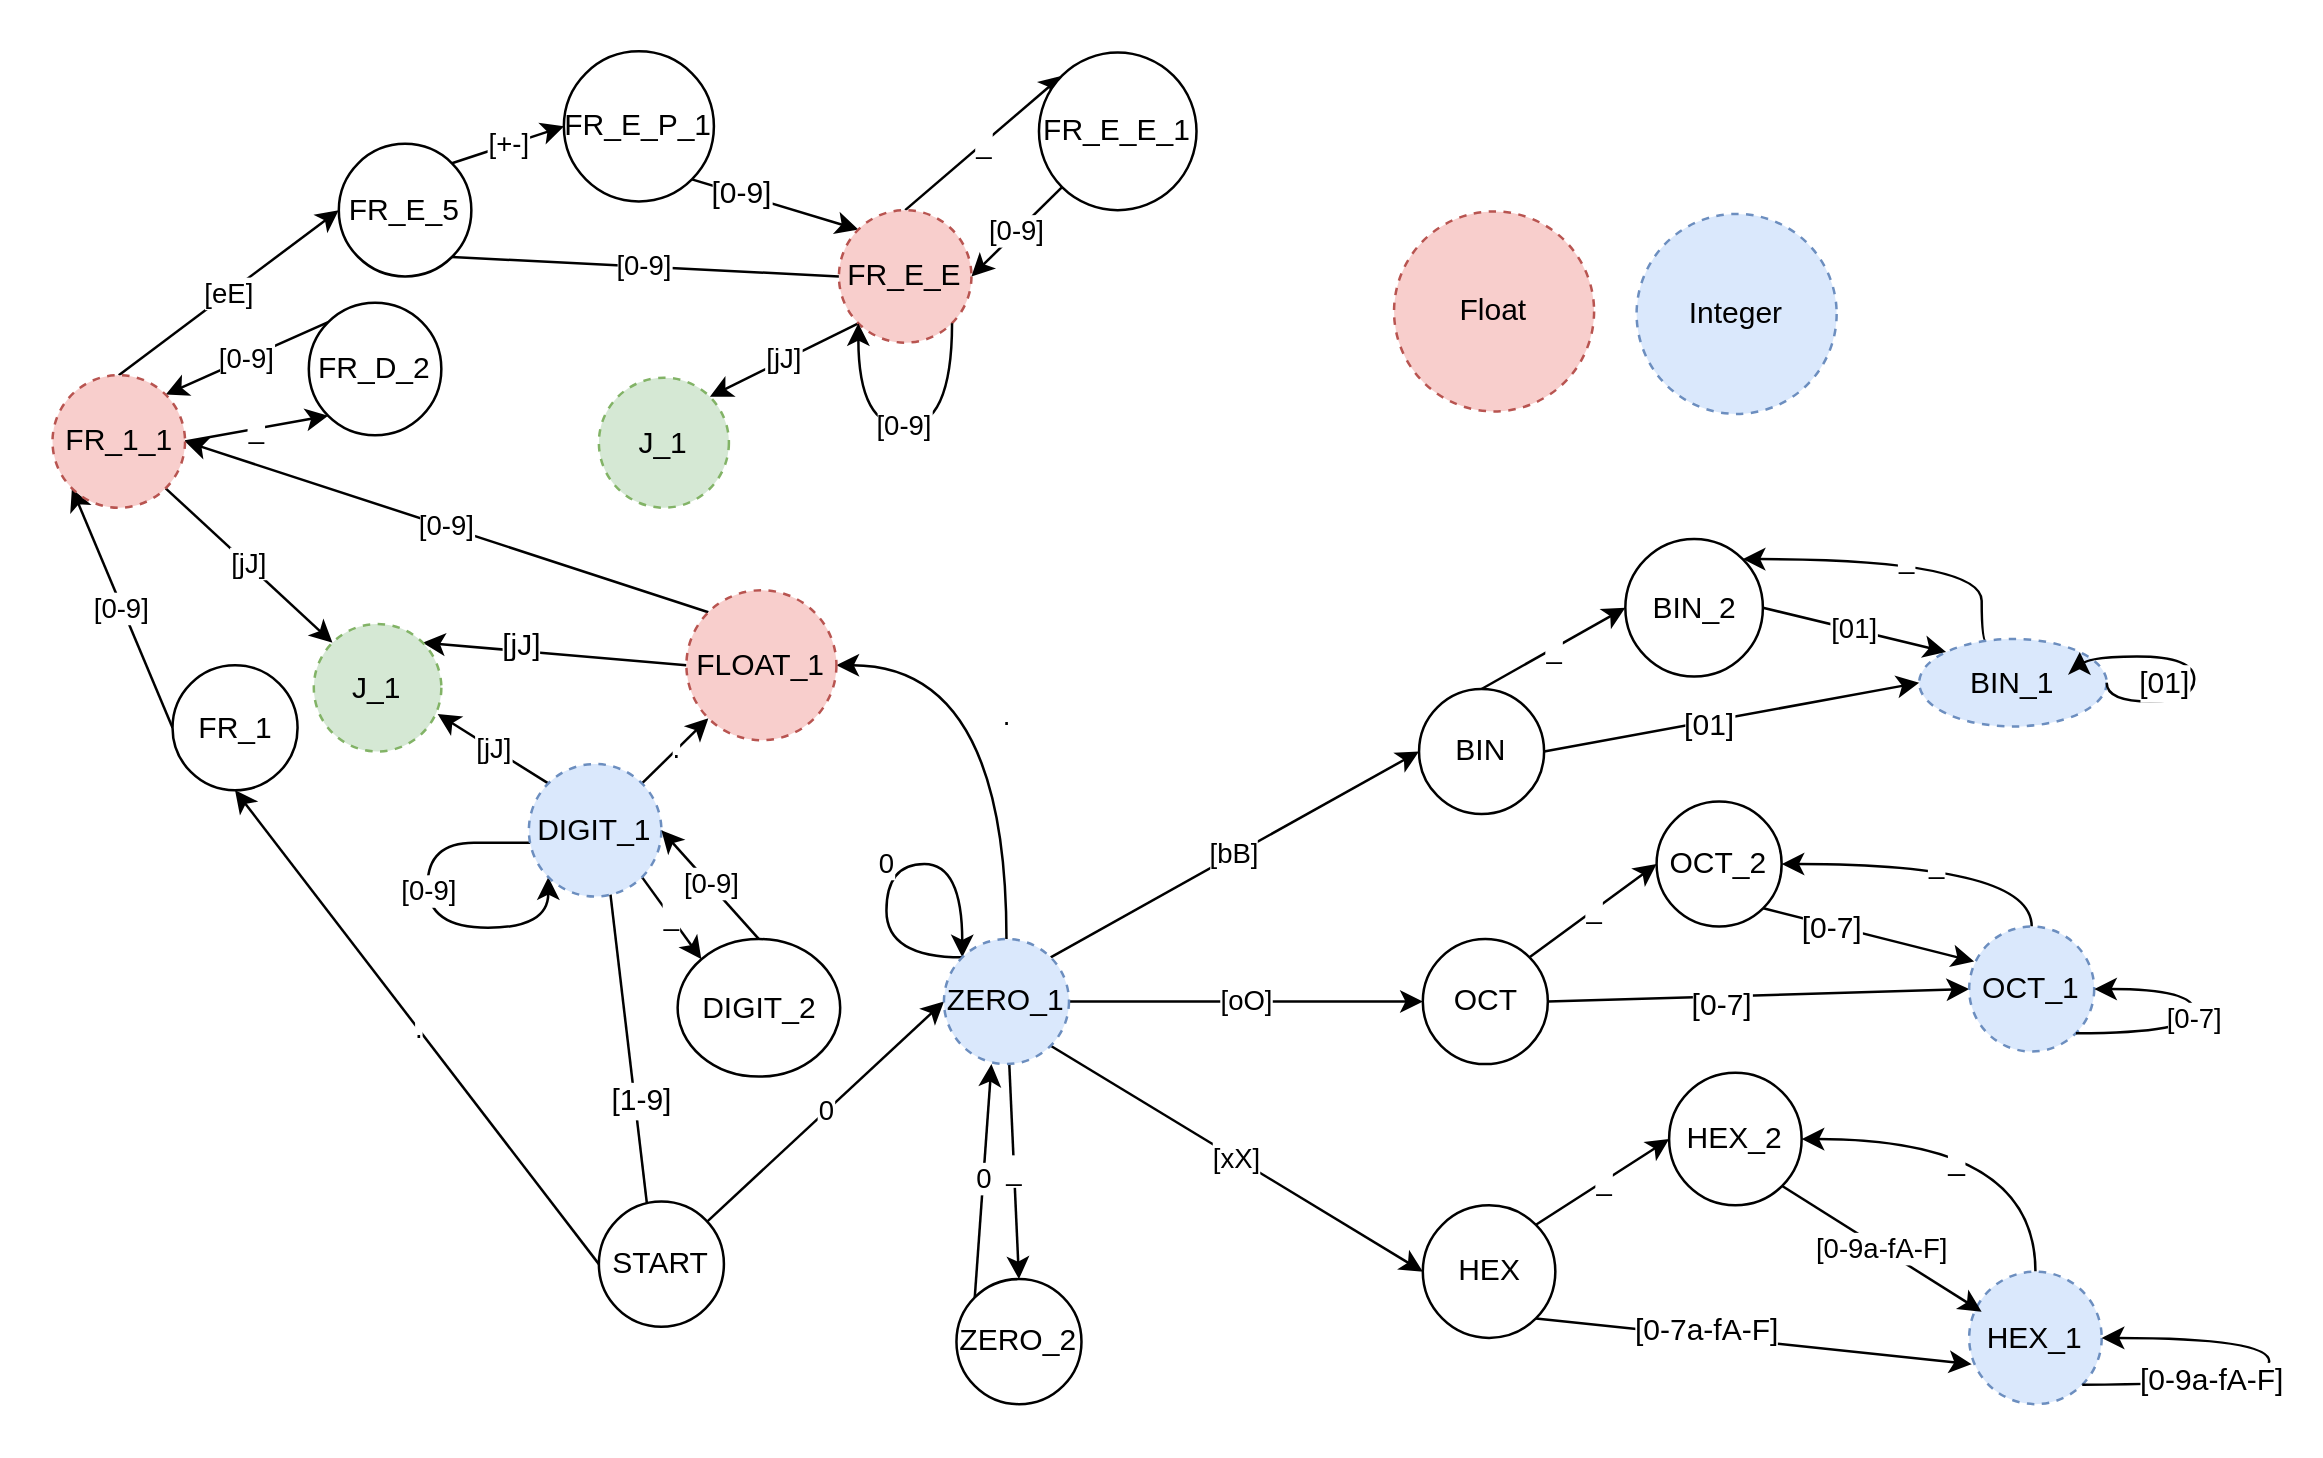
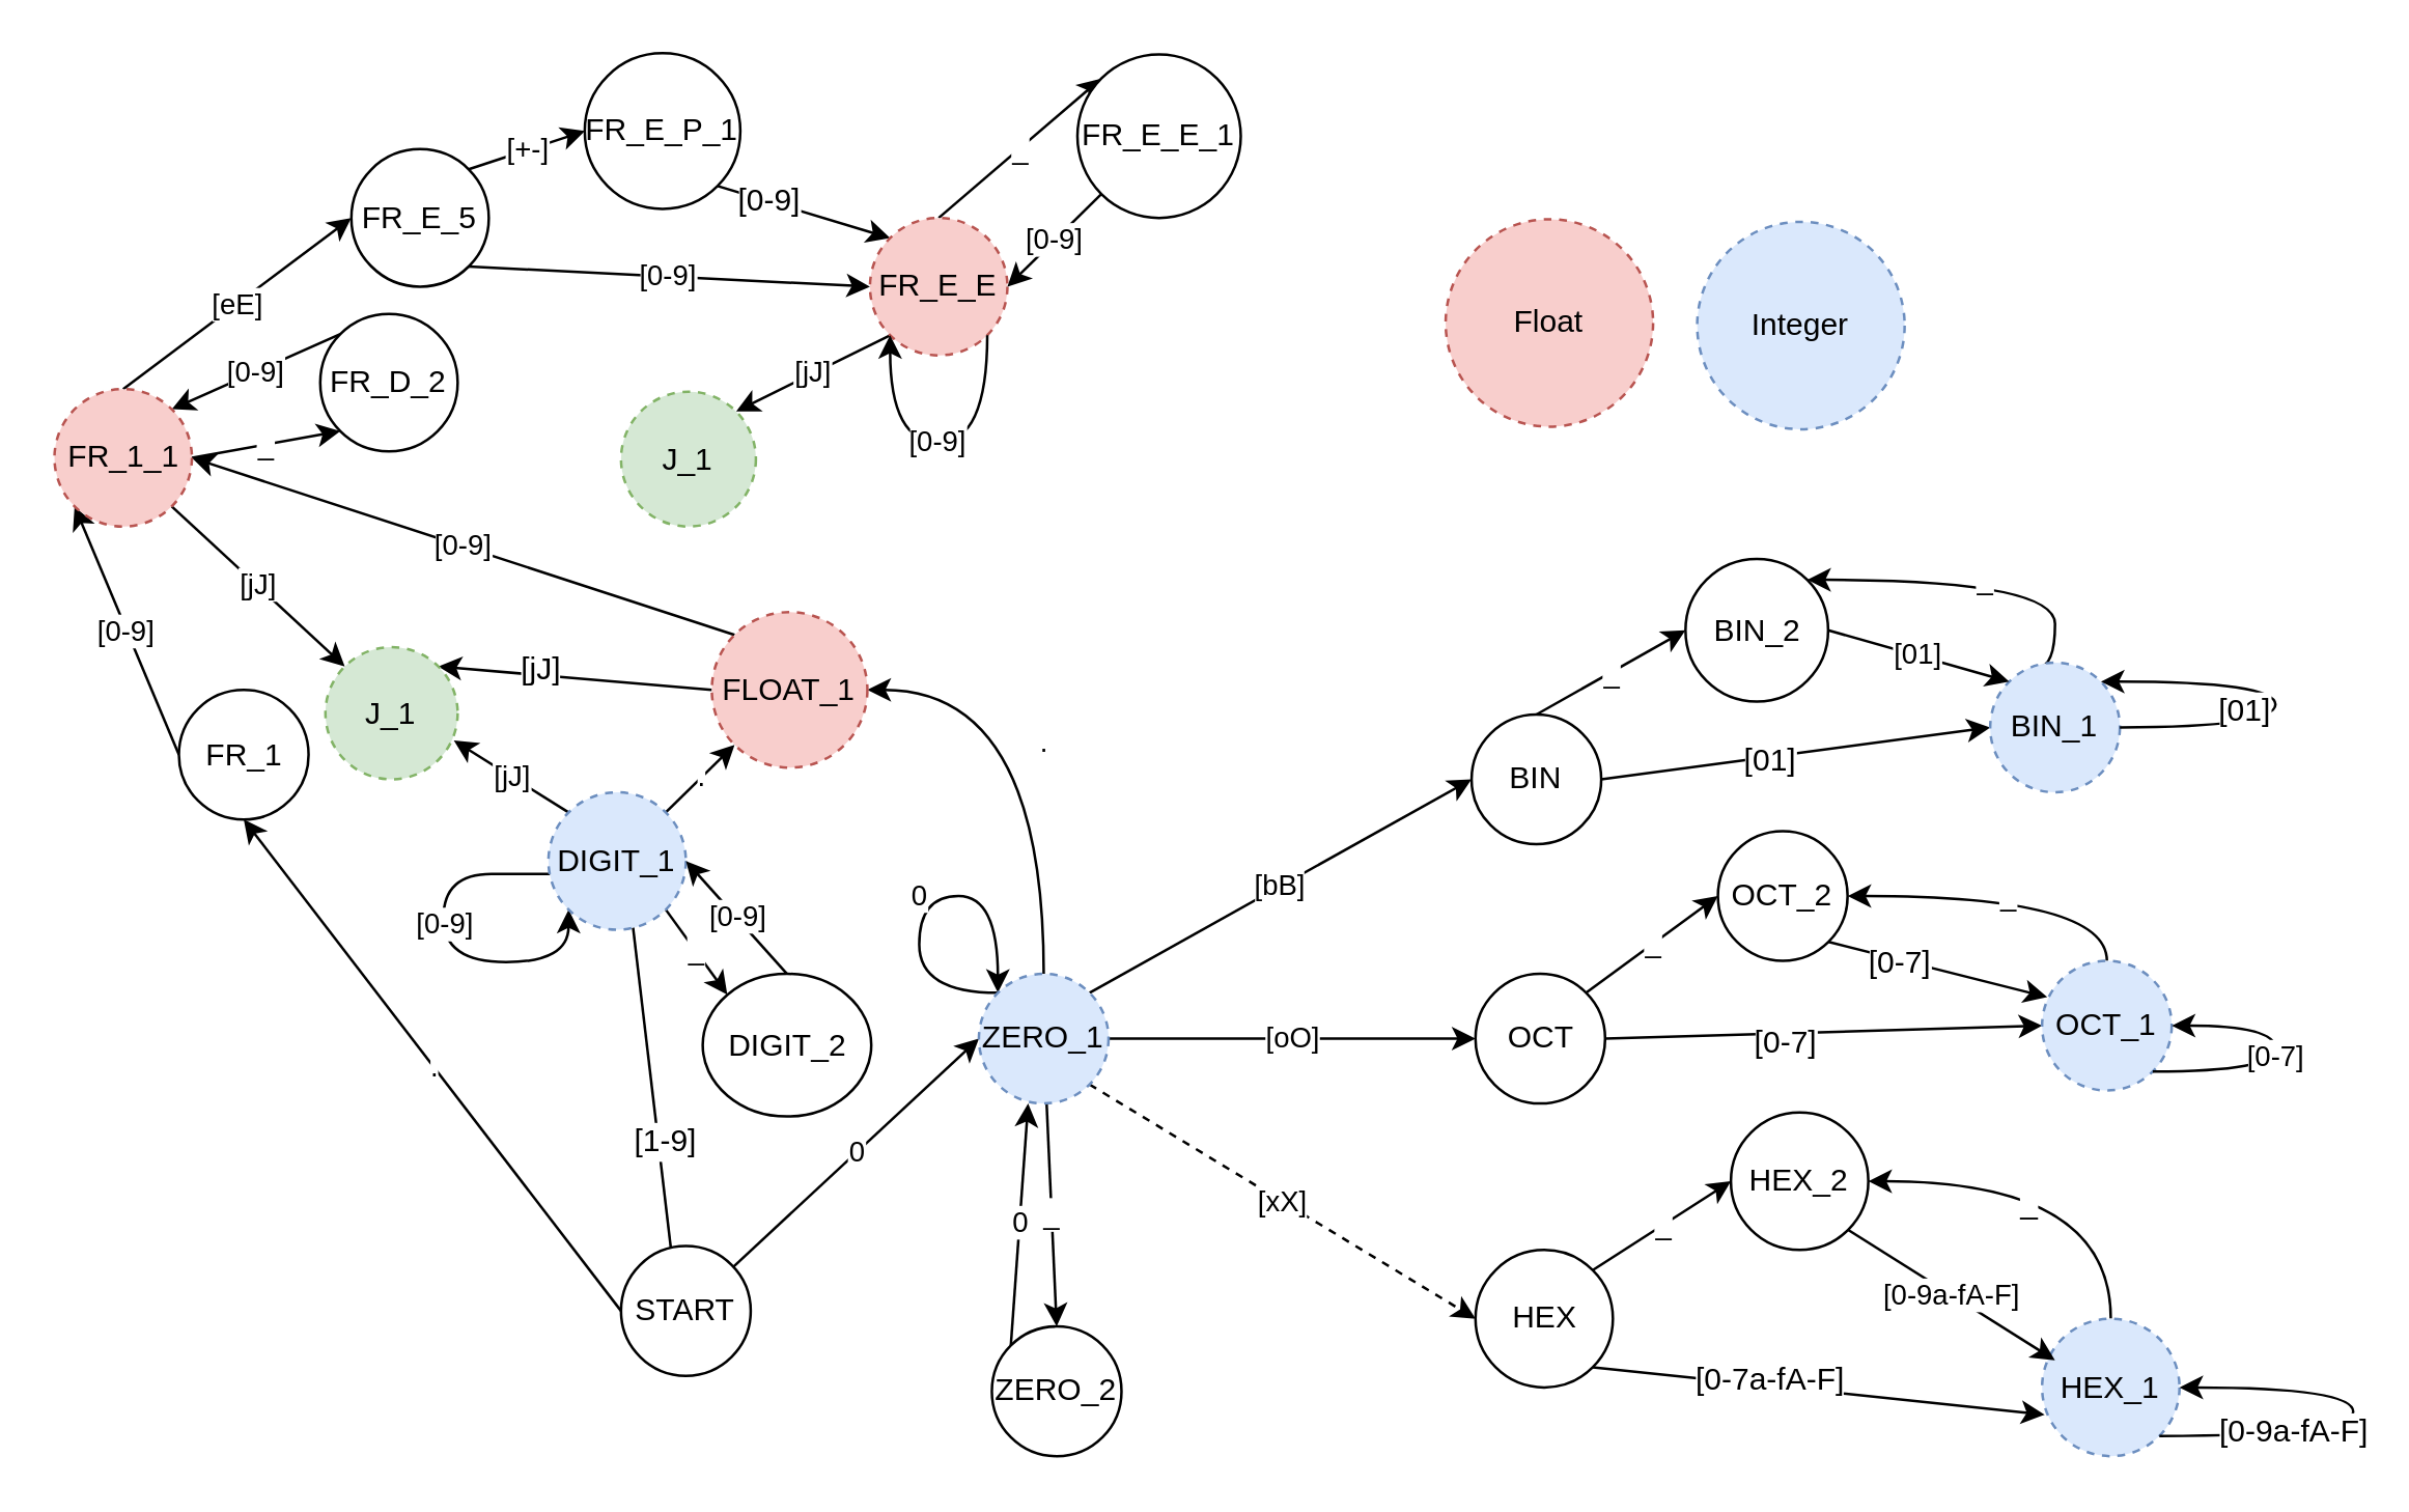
- <mxCell id="67" value="[0-9]" style="edgeStyle=none;rounded=0;orthogonalLoop=1;jettySize=auto;html=1;exitX=1;exitY=1;exitDx=0;exitDy=0;entryX=0;entryY=0.5;entryDx=0;entryDy=0;endArrow=none;" edge="1" parent="1" source="68" target="74"><mxGeometry relative="1" as="geometry" /></mxCell>
+ <mxCell id="67" value="[0-9]" style="edgeStyle=none;rounded=0;orthogonalLoop=1;jettySize=auto;html=1;exitX=1;exitY=1;exitDx=0;exitDy=0;entryX=0;entryY=0.5;entryDx=0;entryDy=0;" edge="1" parent="1" source="68" target="74"><mxGeometry relative="1" as="geometry" /></mxCell>
- <mxCell id="32" value="BIN_1" style="ellipse;whiteSpace=wrap;html=1;aspect=fixed;strokeColor=#6c8ebf;dashed=1;fillColor=#dae8fc;" vertex="1" parent="1"><mxGeometry x="767" y="255" width="75" height="35" as="geometry" /></mxCell>
+ <mxCell id="32" value="BIN_1" style="ellipse;whiteSpace=wrap;html=1;aspect=fixed;strokeColor=#6c8ebf;dashed=1;fillColor=#dae8fc;" vertex="1" parent="1"><mxGeometry x="767" y="255" width="50" height="50" as="geometry" /></mxCell>
- <mxCell id="9" value="[xX]" style="edgeStyle=none;rounded=0;orthogonalLoop=1;jettySize=auto;html=1;exitX=1;exitY=1;exitDx=0;exitDy=0;entryX=0;entryY=0.5;entryDx=0;entryDy=0;" edge="1" parent="1" source="13" target="30"><mxGeometry relative="1" as="geometry" /></mxCell>
+ <mxCell id="9" value="[xX]" style="edgeStyle=none;rounded=0;orthogonalLoop=1;jettySize=auto;html=1;exitX=1;exitY=1;exitDx=0;exitDy=0;entryX=0;entryY=0.5;entryDx=0;entryDy=0;dashed=1;" edge="1" parent="1" source="13" target="30"><mxGeometry relative="1" as="geometry" /></mxCell>
